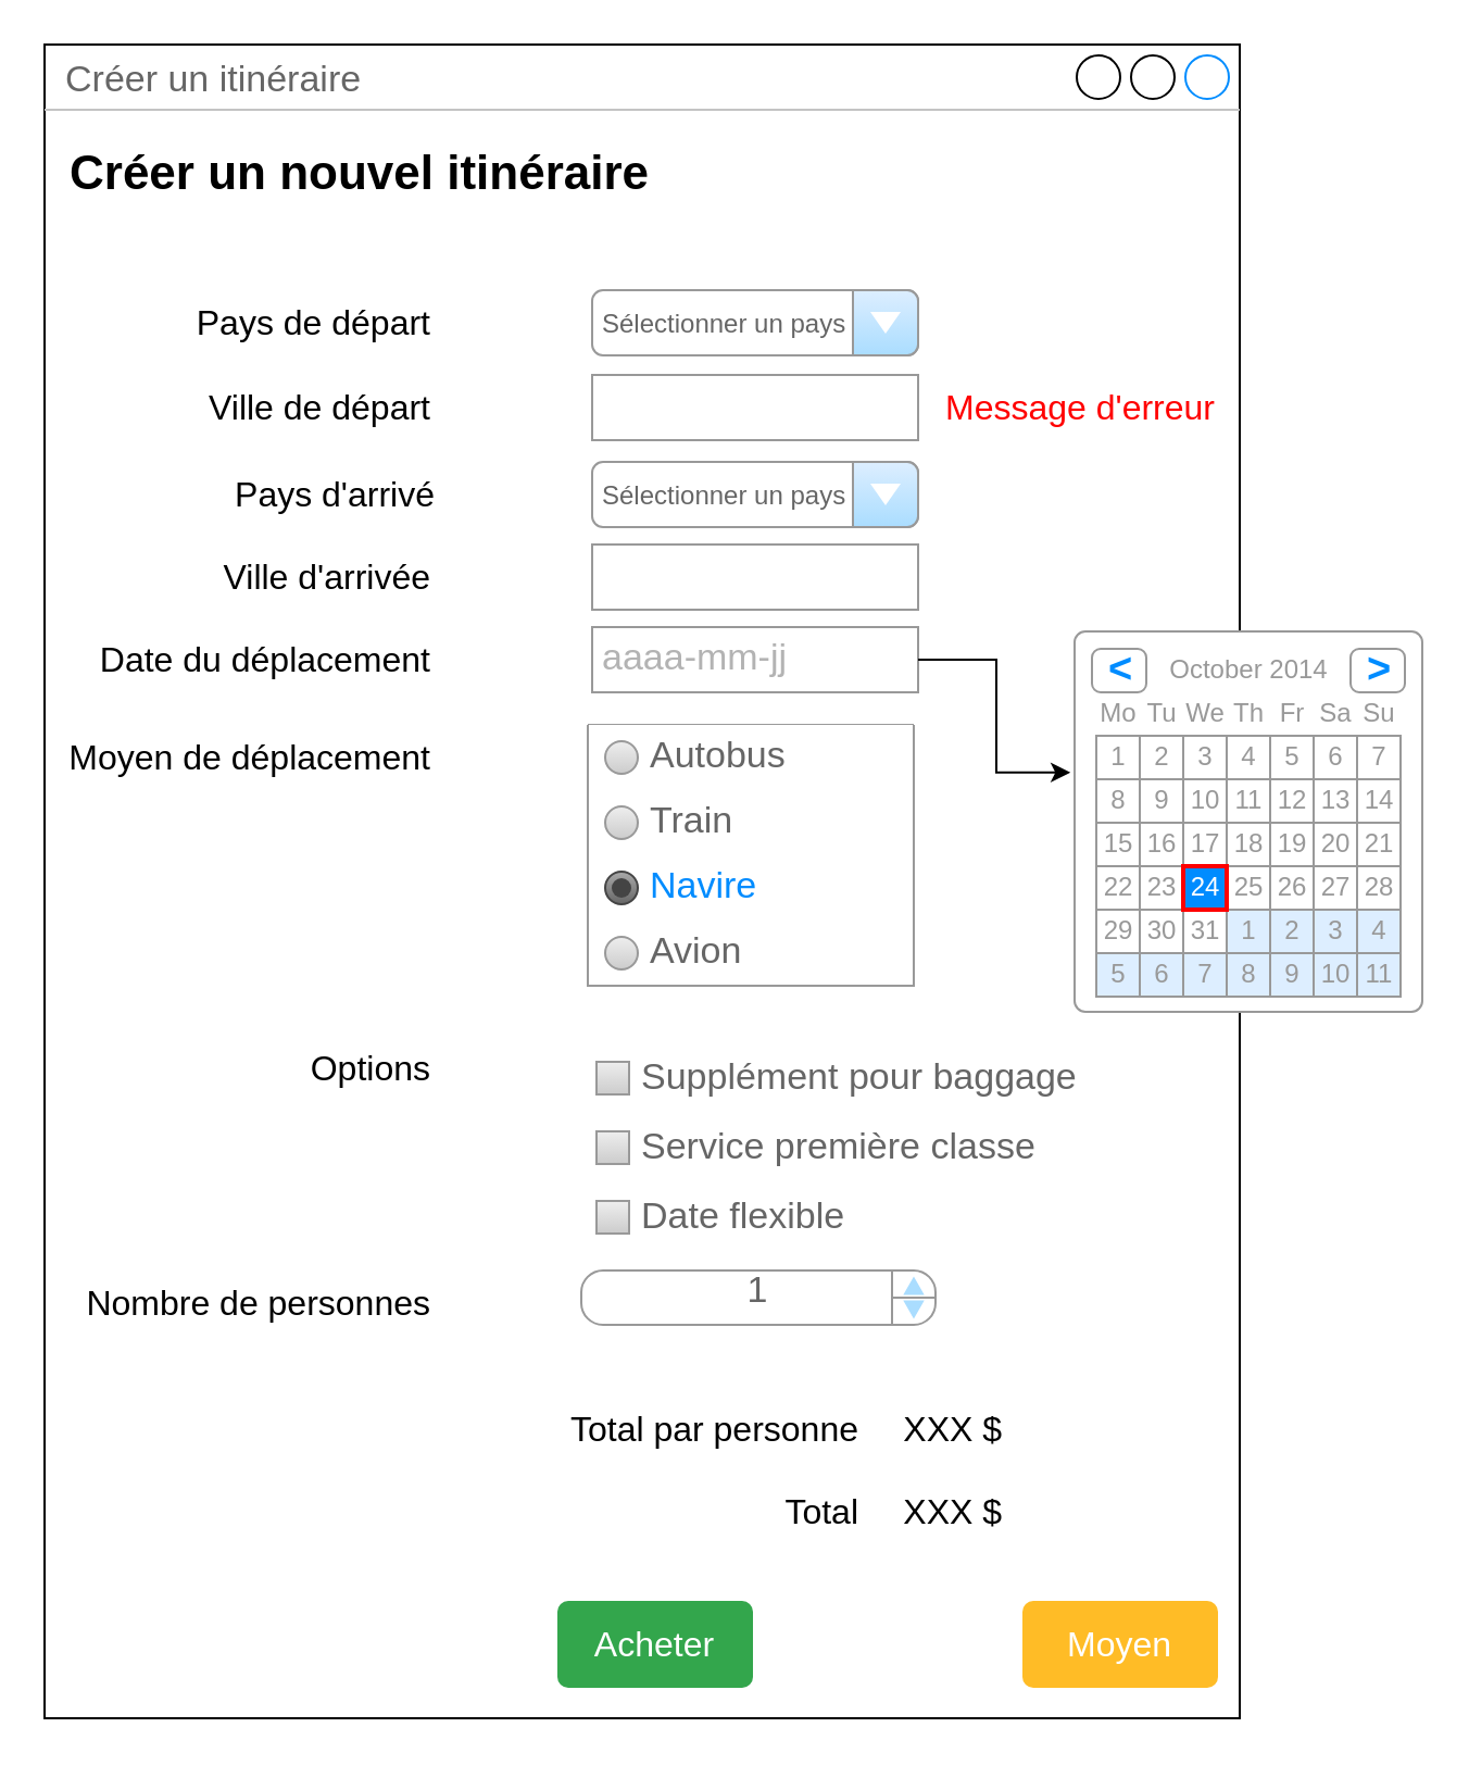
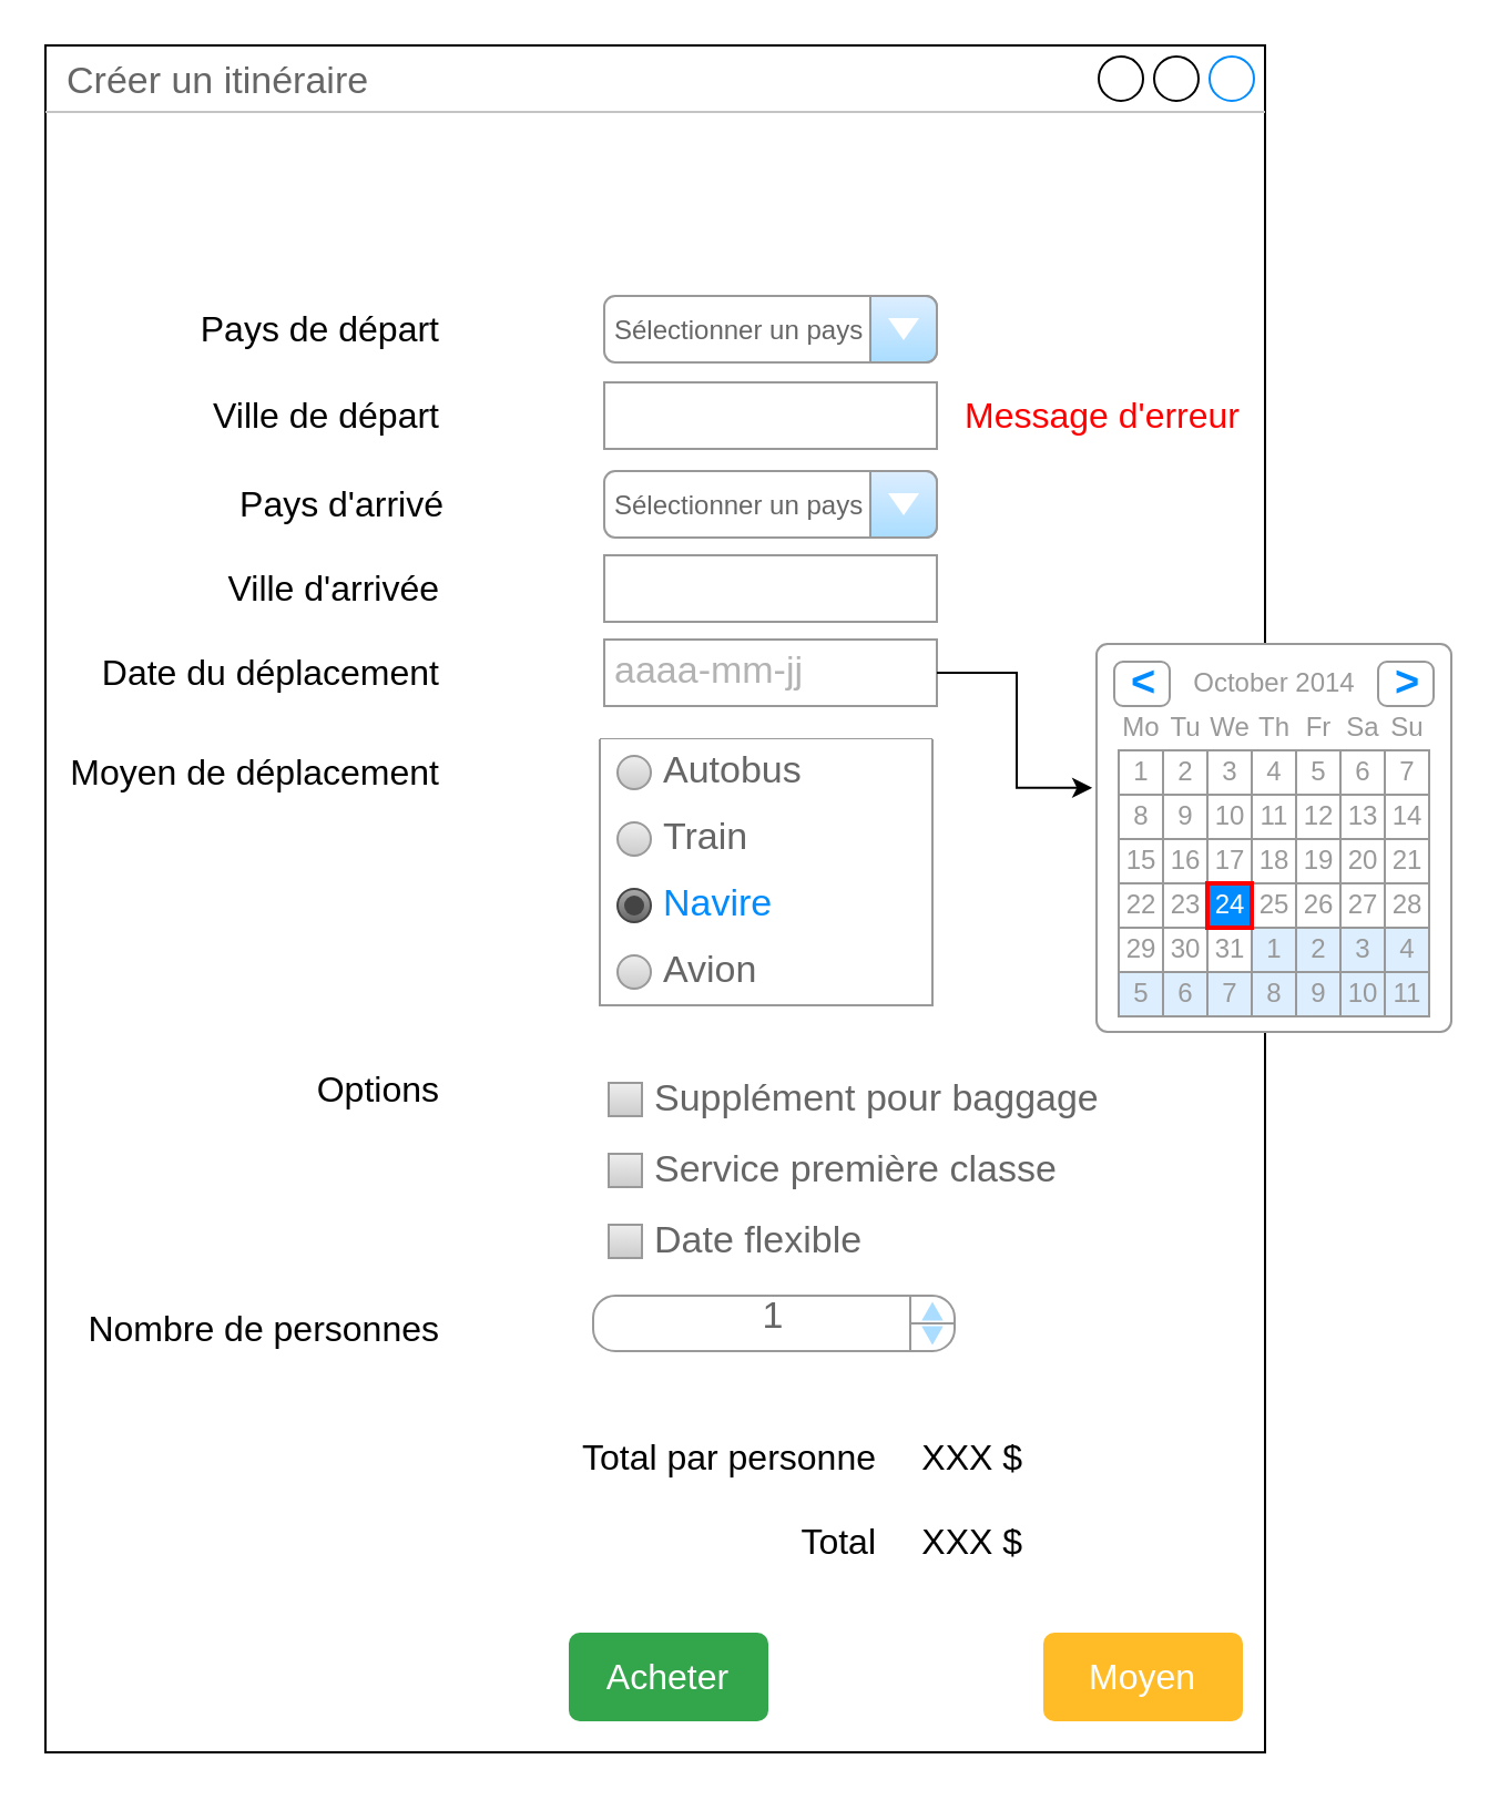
- <mxCell id="91" value="Créer un nouvel itinéraire" style="text;html=1;align=left;verticalAlign=middle;whiteSpace=wrap;rounded=0;fontSize=22;fontStyle=1" vertex="1" parent="1"><mxGeometry x="30" y="65" width="282" height="30" as="geometry" /></mxCell>
